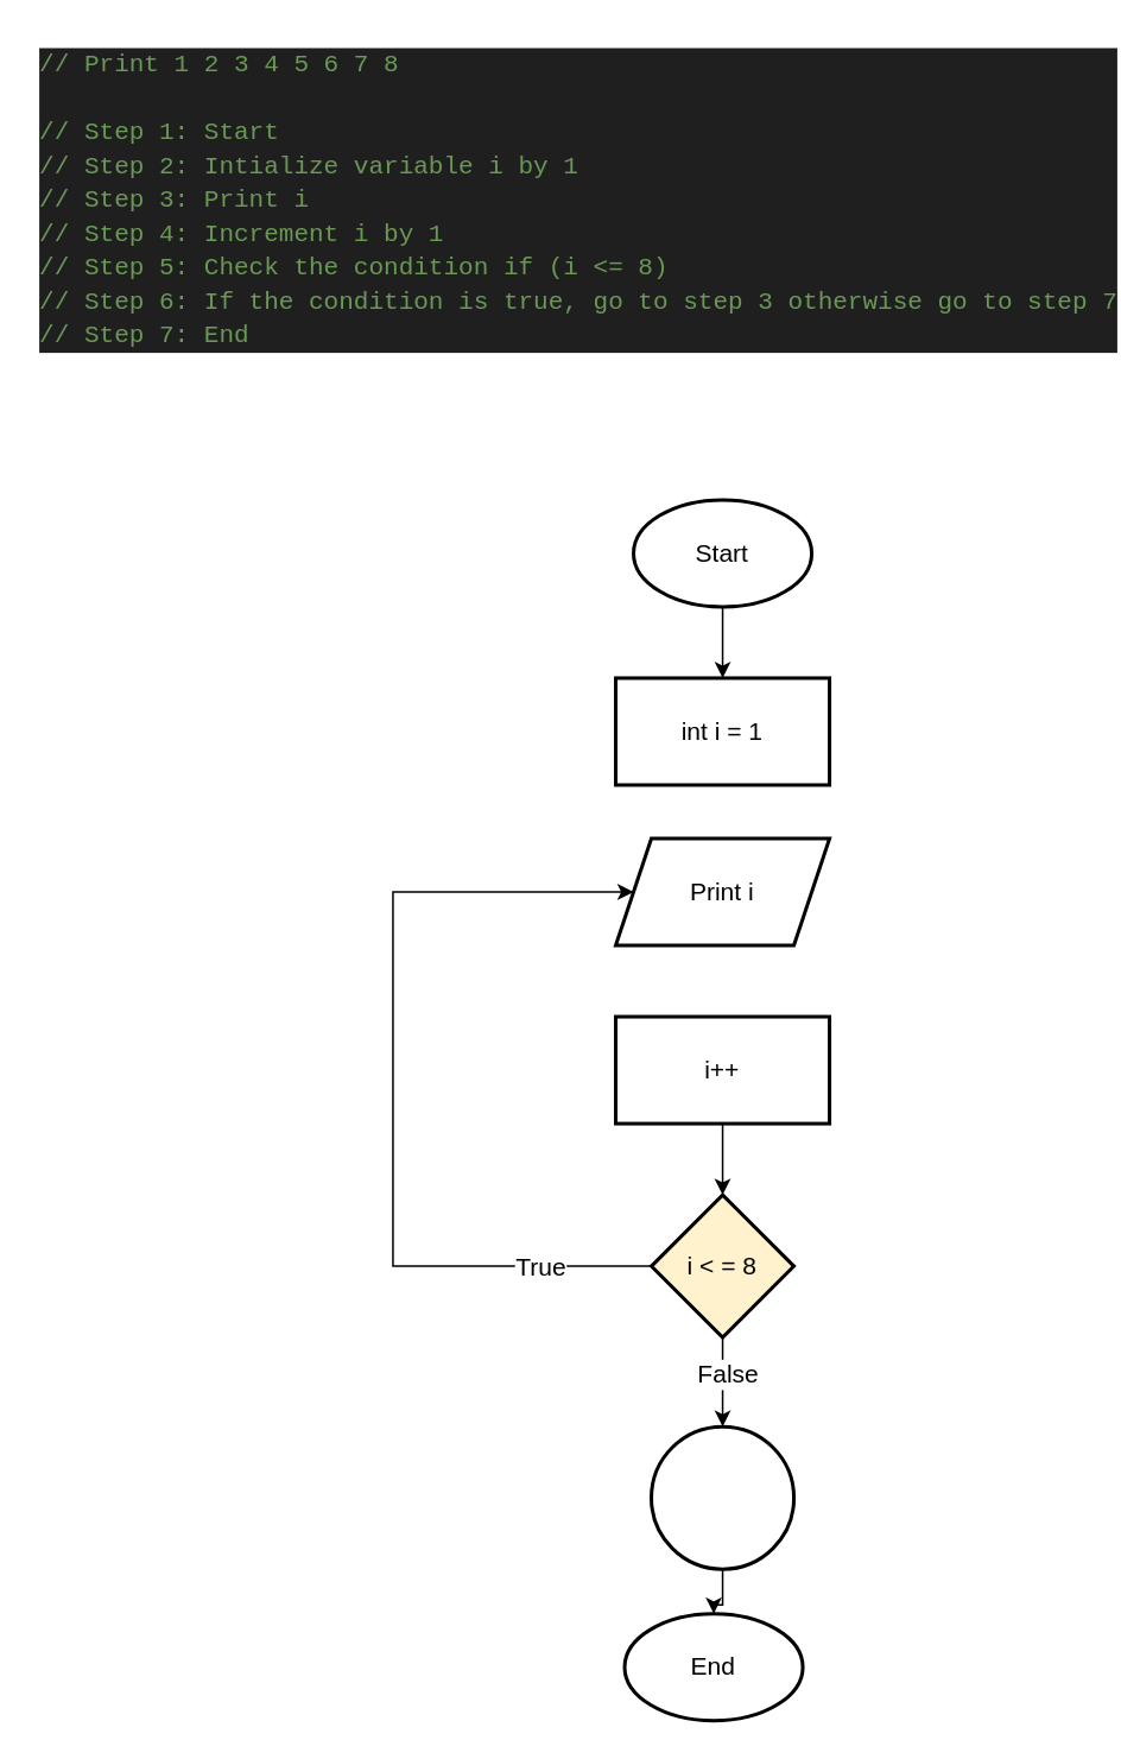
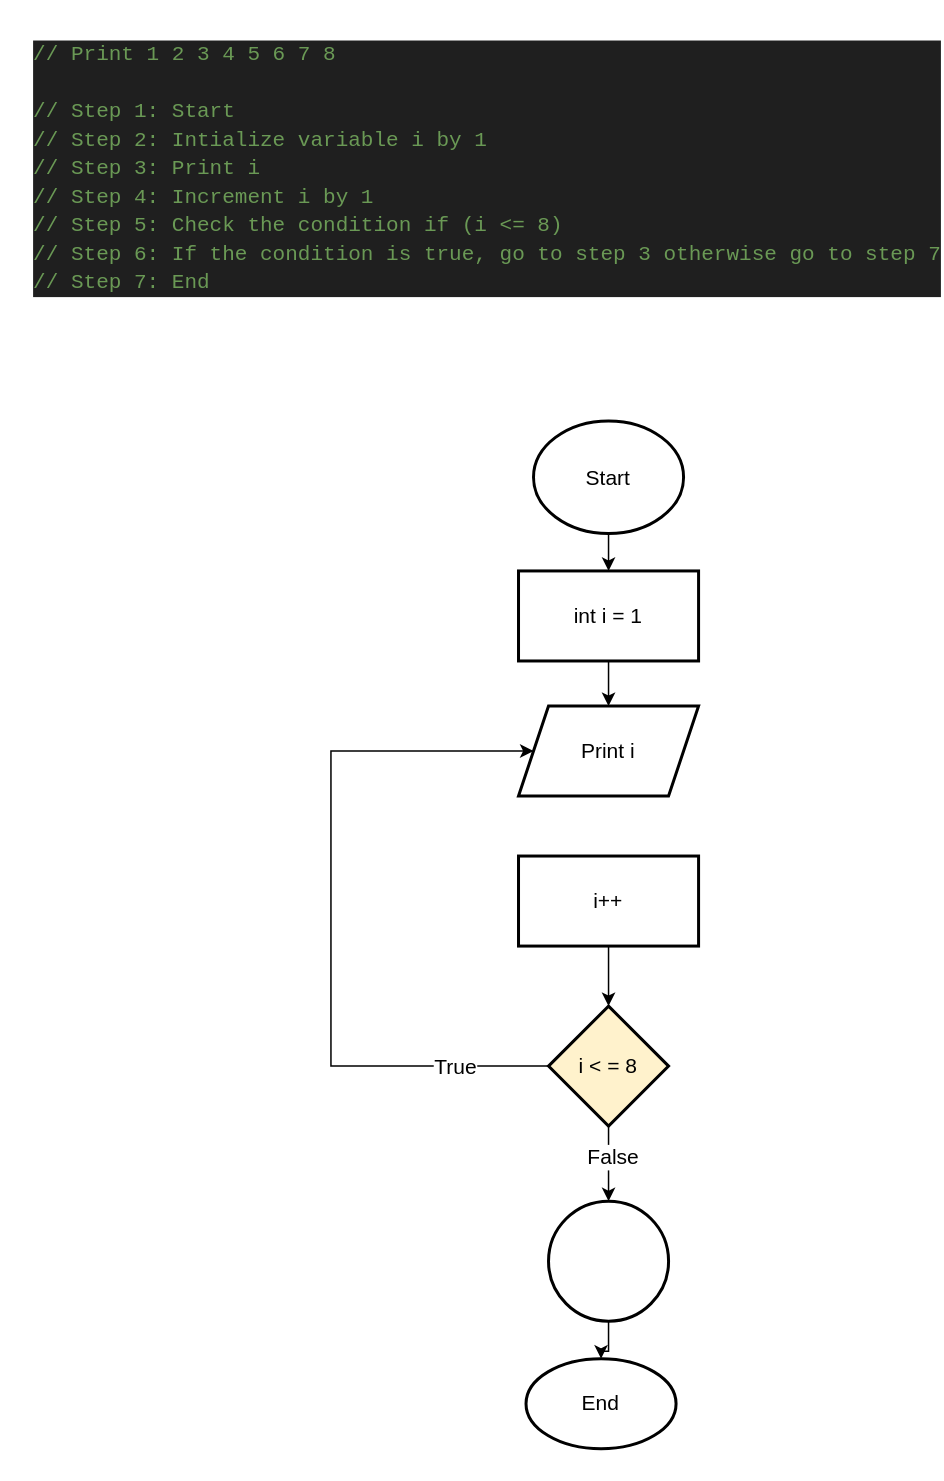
- <mxCell id="4" value="Start" style="strokeWidth=2;html=1;shape=mxgraph.flowchart.start_1;whiteSpace=wrap;fontSize=14;" vertex="1" parent="1"><mxGeometry x="355" y="280" width="100" height="60" as="geometry" /></mxCell>
+ <mxCell id="4" value="Start" style="strokeWidth=2;html=1;shape=mxgraph.flowchart.start_1;whiteSpace=wrap;fontSize=14;" vertex="1" parent="1"><mxGeometry x="355" y="280" width="100" height="75" as="geometry" /></mxCell>
+ <mxCell id="6" value="" style="edgeStyle=orthogonalEdgeStyle;rounded=0;orthogonalLoop=1;jettySize=auto;html=1;fontSize=14;" edge="1" parent="1" source="7" target="8"><mxGeometry relative="1" as="geometry" /></mxCell>
